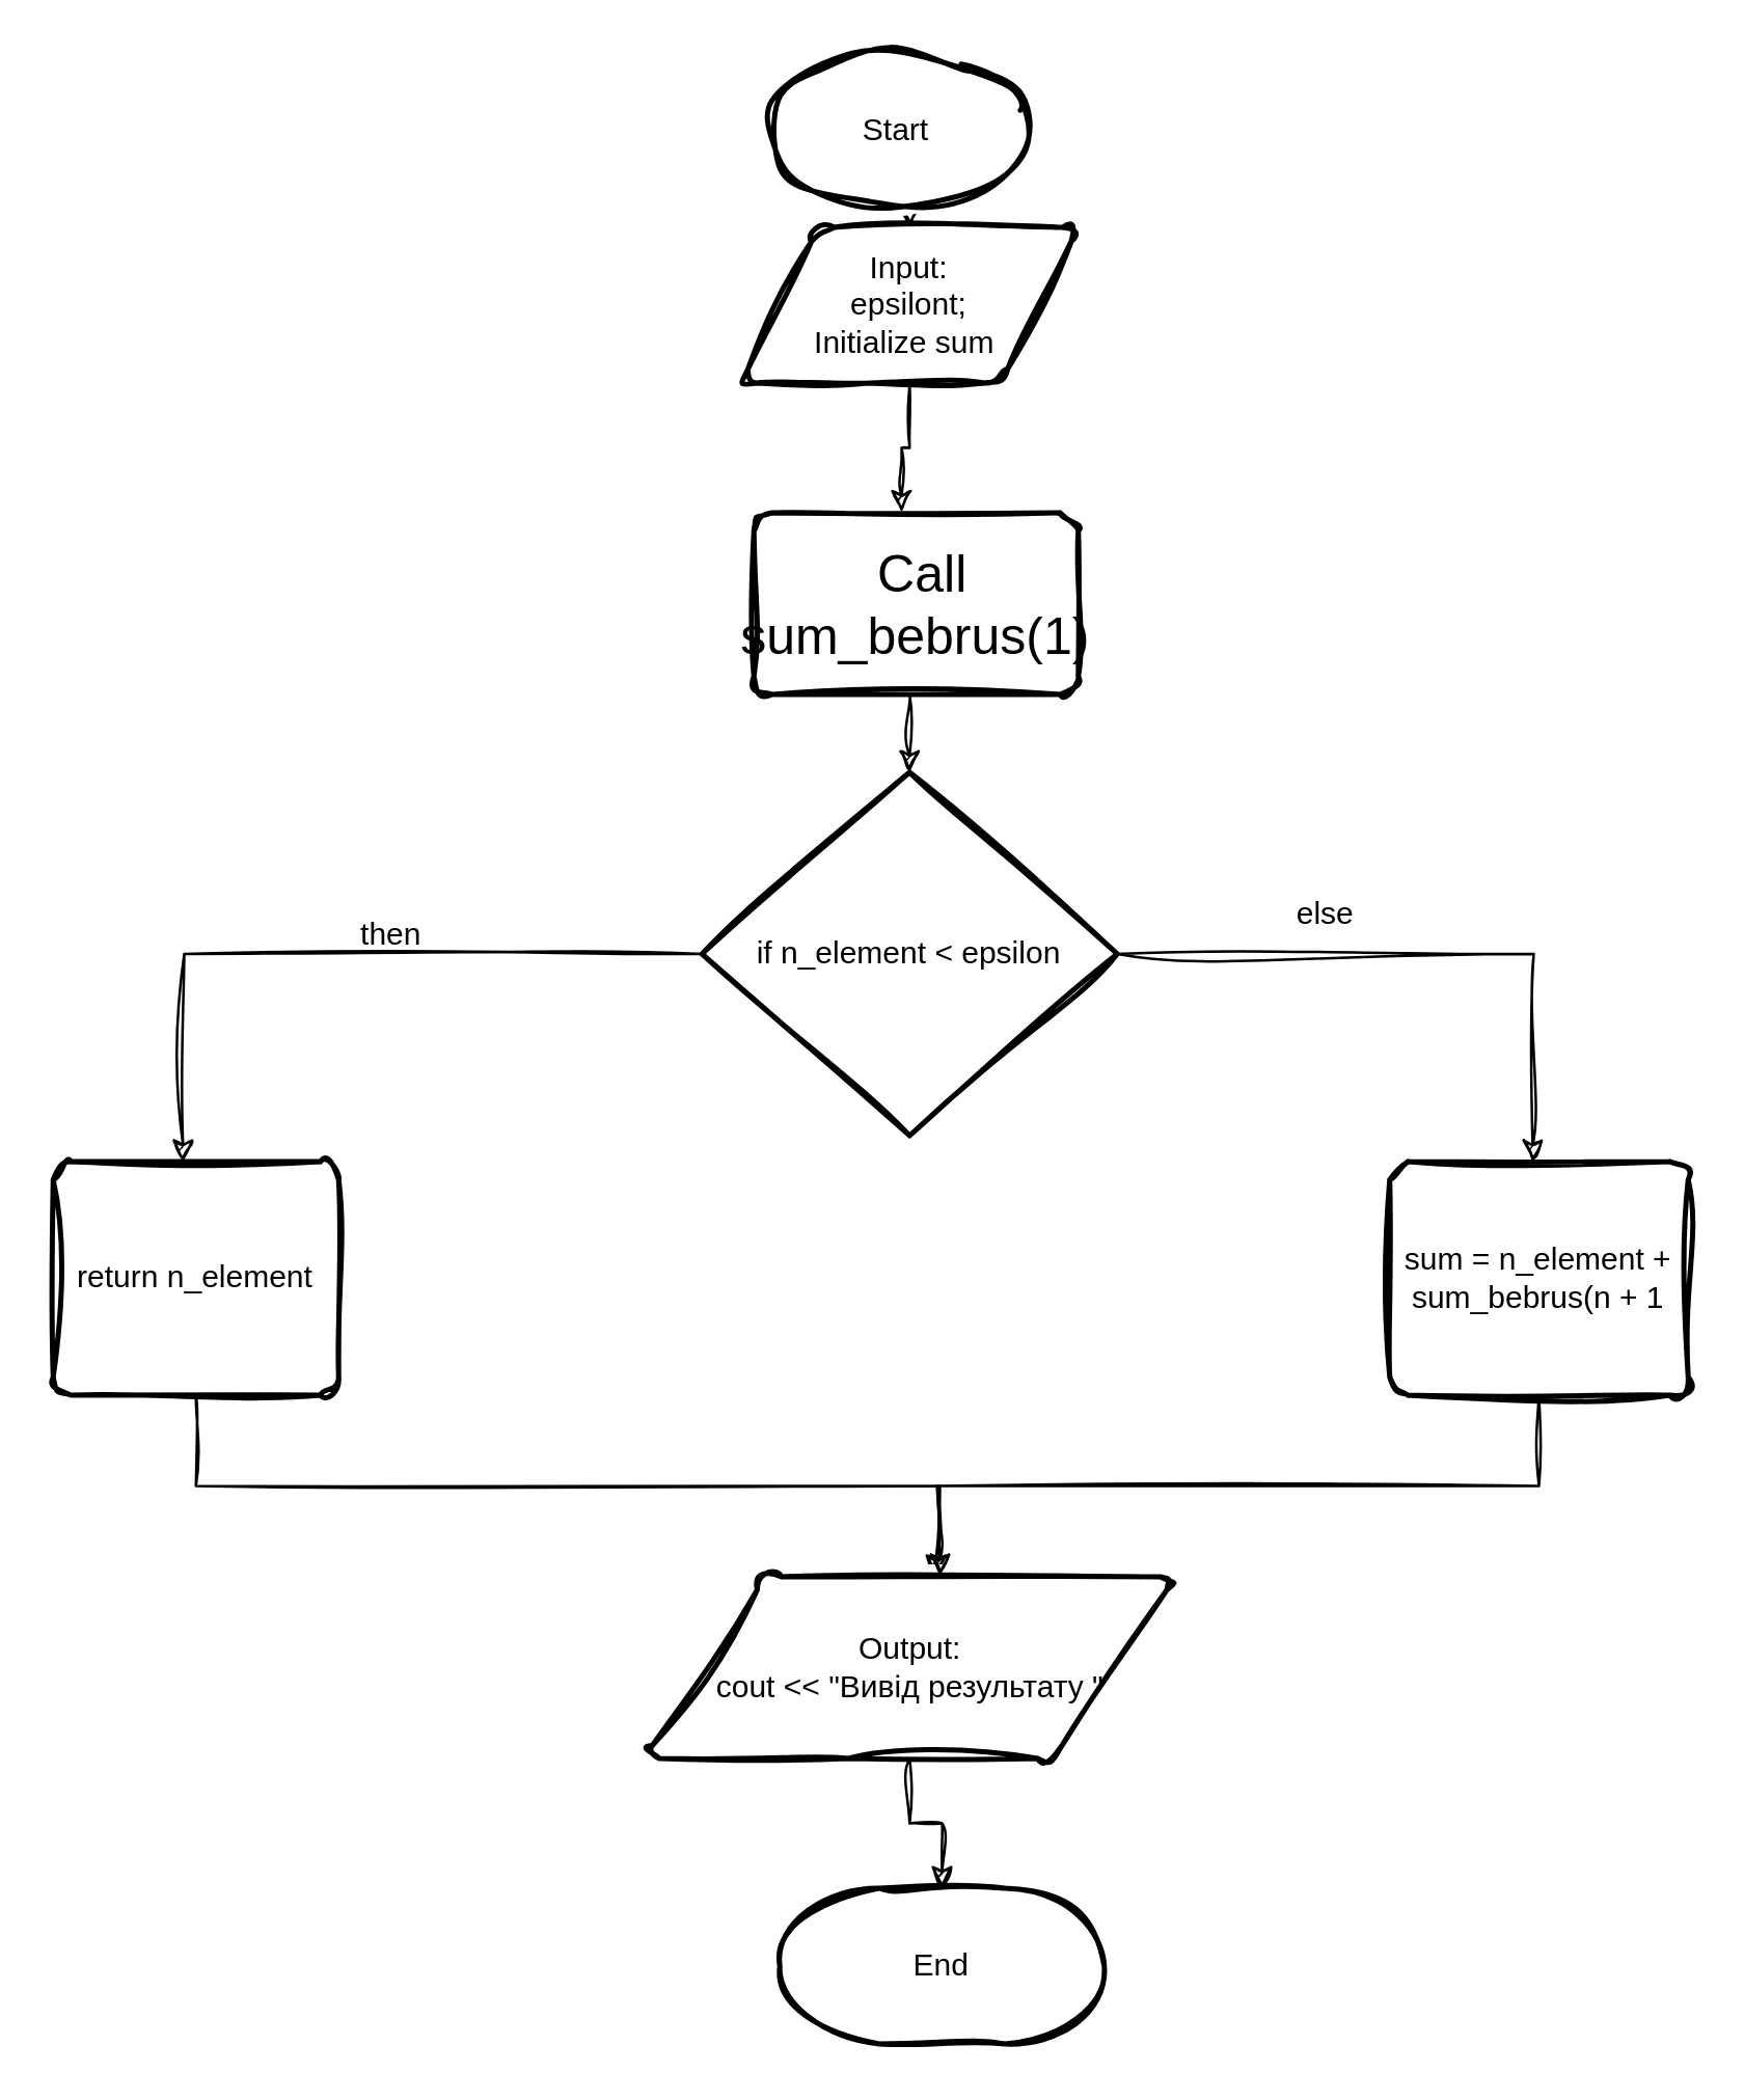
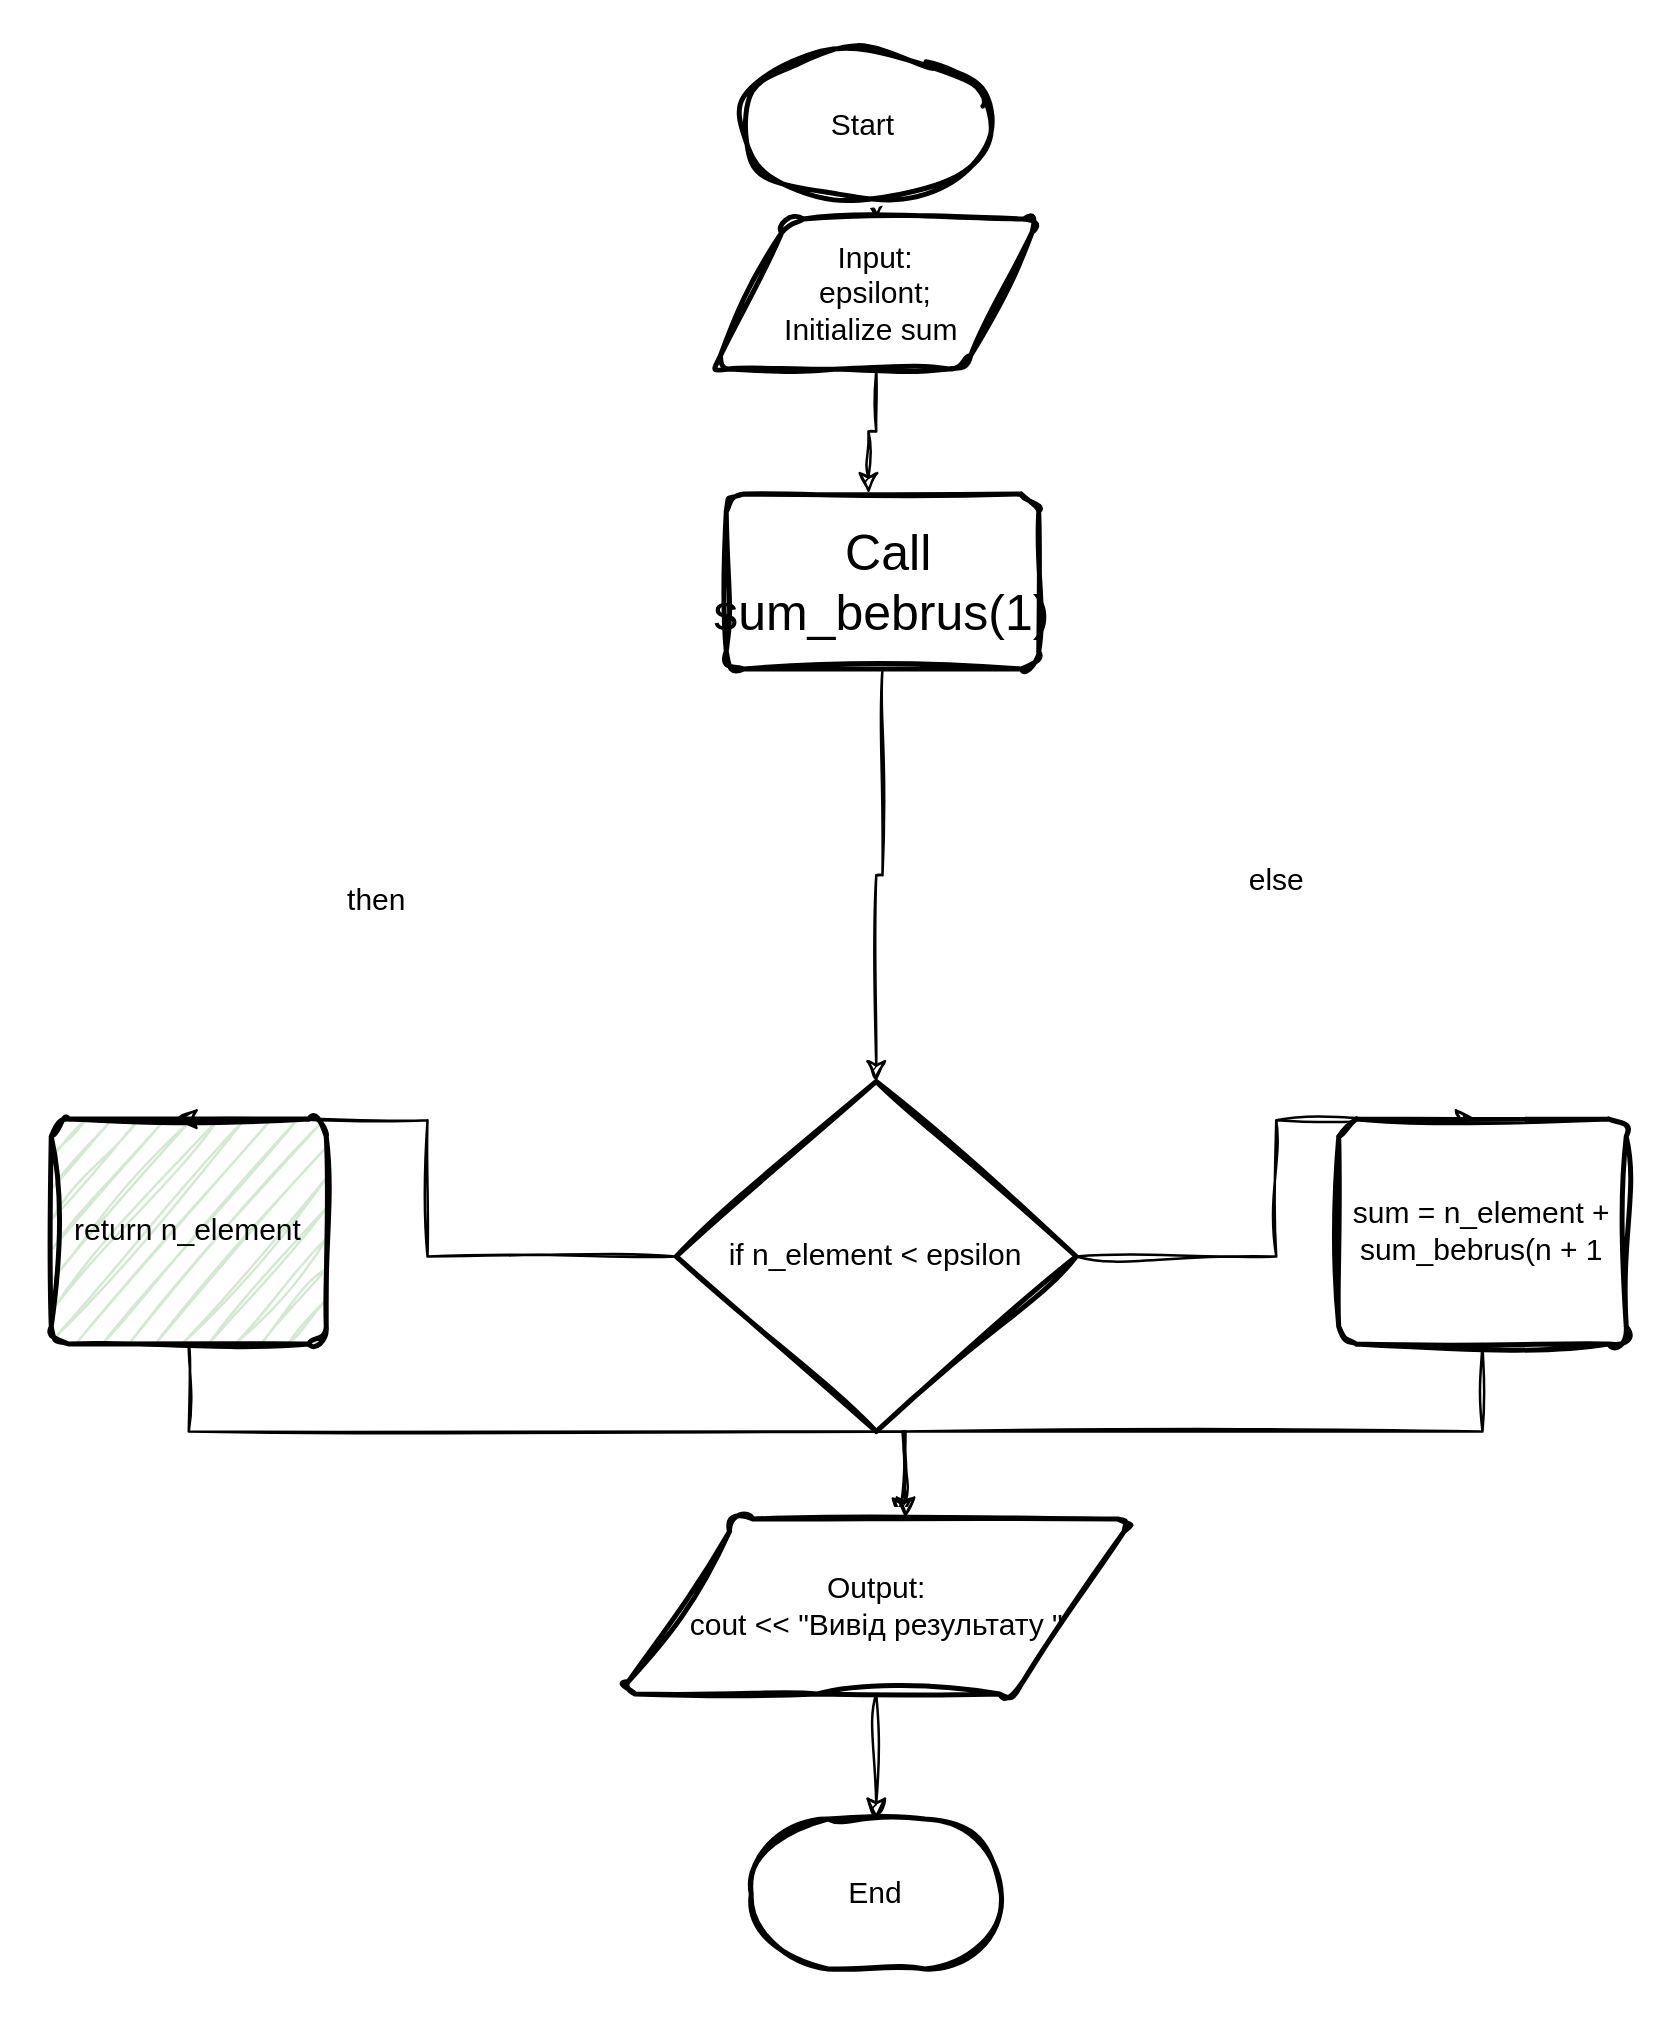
- <mxCell id="7" value="if n_element &amp;lt; epsilon" style="strokeWidth=2;html=1;shape=mxgraph.flowchart.decision;whiteSpace=wrap;sketch=1;curveFitting=1;jiggle=2;" parent="1" vertex="1"><mxGeometry x="270" y="297" width="160" height="140" as="geometry" /></mxCell>
+ <mxCell id="7" value="if n_element &amp;lt; epsilon" style="strokeWidth=2;html=1;shape=mxgraph.flowchart.decision;whiteSpace=wrap;sketch=1;curveFitting=1;jiggle=2;" parent="1" vertex="1"><mxGeometry x="270" y="432" width="160" height="140" as="geometry" /></mxCell>
- <mxCell id="8" value="return n_element" style="rounded=1;whiteSpace=wrap;html=1;absoluteArcSize=1;arcSize=14;strokeWidth=2;sketch=1;curveFitting=1;jiggle=2;" parent="1" vertex="1"><mxGeometry x="20" y="447" width="110" height="90" as="geometry" /></mxCell>
+ <mxCell id="8" value="return n_element" style="rounded=1;whiteSpace=wrap;html=1;absoluteArcSize=1;arcSize=14;strokeWidth=2;sketch=1;curveFitting=1;jiggle=2;fillColor=#d5e8d4;" parent="1" vertex="1"><mxGeometry x="20" y="447" width="110" height="90" as="geometry" /></mxCell>
- <mxCell id="15" value="End" style="strokeWidth=2;html=1;shape=mxgraph.flowchart.terminator;whiteSpace=wrap;sketch=1;curveFitting=1;jiggle=2;" parent="1" vertex="1"><mxGeometry x="300" y="727" width="125" height="60" as="geometry" /></mxCell>
+ <mxCell id="15" value="End" style="strokeWidth=2;html=1;shape=mxgraph.flowchart.terminator;whiteSpace=wrap;sketch=1;curveFitting=1;jiggle=2;" parent="1" vertex="1"><mxGeometry x="300" y="727" width="100" height="60" as="geometry" /></mxCell>
